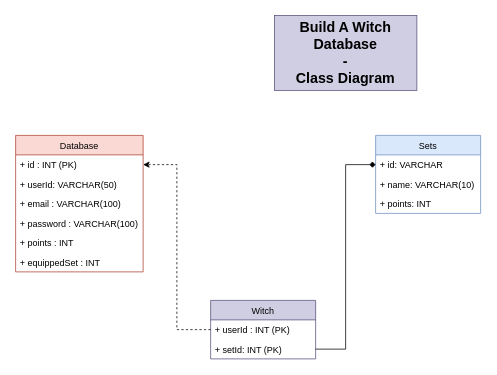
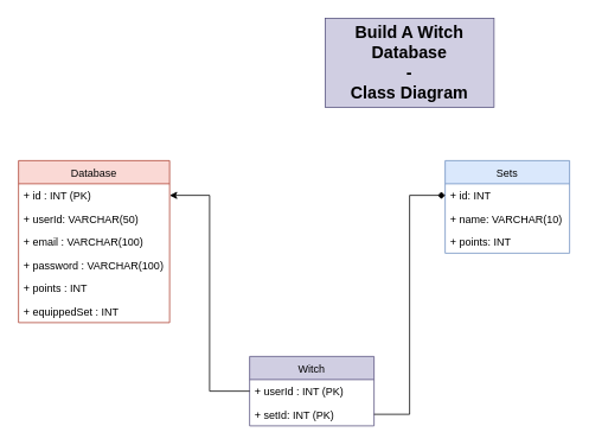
- <mxCell id="10" value="+ id: VARCHAR" style="text;strokeColor=none;fillColor=none;align=left;verticalAlign=top;spacingLeft=4;spacingRight=4;overflow=hidden;rotatable=0;points=[[0,0.5],[1,0.5]];portConstraint=eastwest;" vertex="1" parent="9"><mxGeometry y="26" width="140" height="26" as="geometry" /></mxCell>
+ <mxCell id="10" value="+ id: INT" style="text;strokeColor=none;fillColor=none;align=left;verticalAlign=top;spacingLeft=4;spacingRight=4;overflow=hidden;rotatable=0;points=[[0,0.5],[1,0.5]];portConstraint=eastwest;" vertex="1" parent="9"><mxGeometry y="26" width="140" height="26" as="geometry" /></mxCell>
- <mxCell id="17" style="edgeStyle=orthogonalEdgeStyle;rounded=0;orthogonalLoop=1;jettySize=auto;html=1;dashed=1;" edge="1" parent="1" source="14" target="3"><mxGeometry relative="1" as="geometry" /></mxCell>
+ <mxCell id="17" style="edgeStyle=orthogonalEdgeStyle;rounded=0;orthogonalLoop=1;jettySize=auto;html=1;" edge="1" parent="1" source="14" target="3"><mxGeometry relative="1" as="geometry" /></mxCell>
